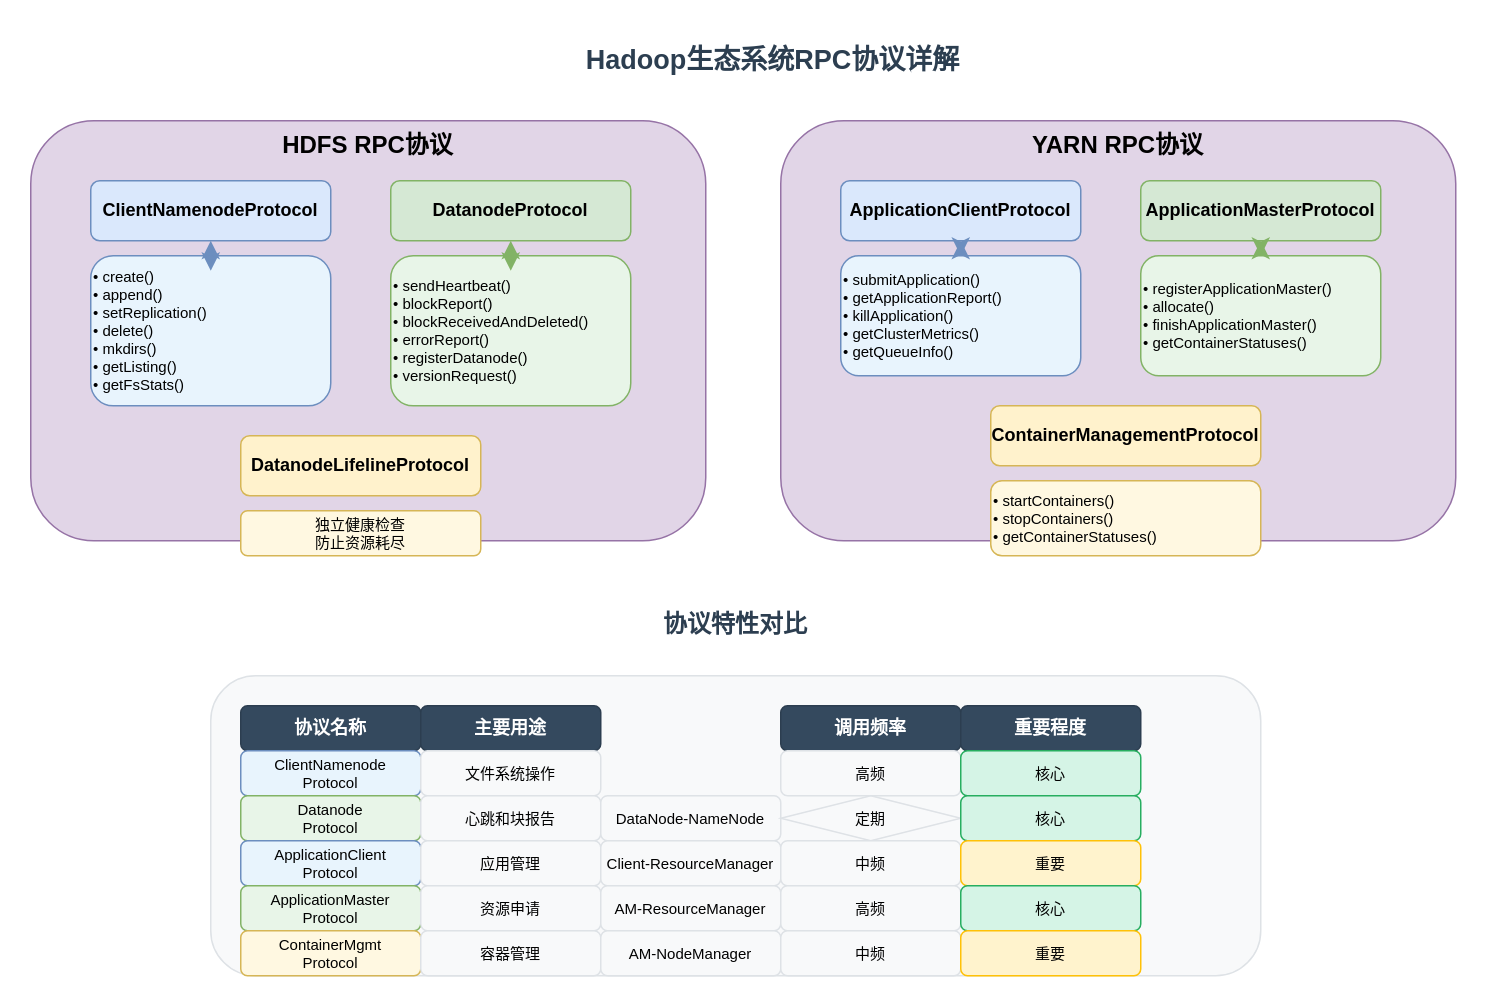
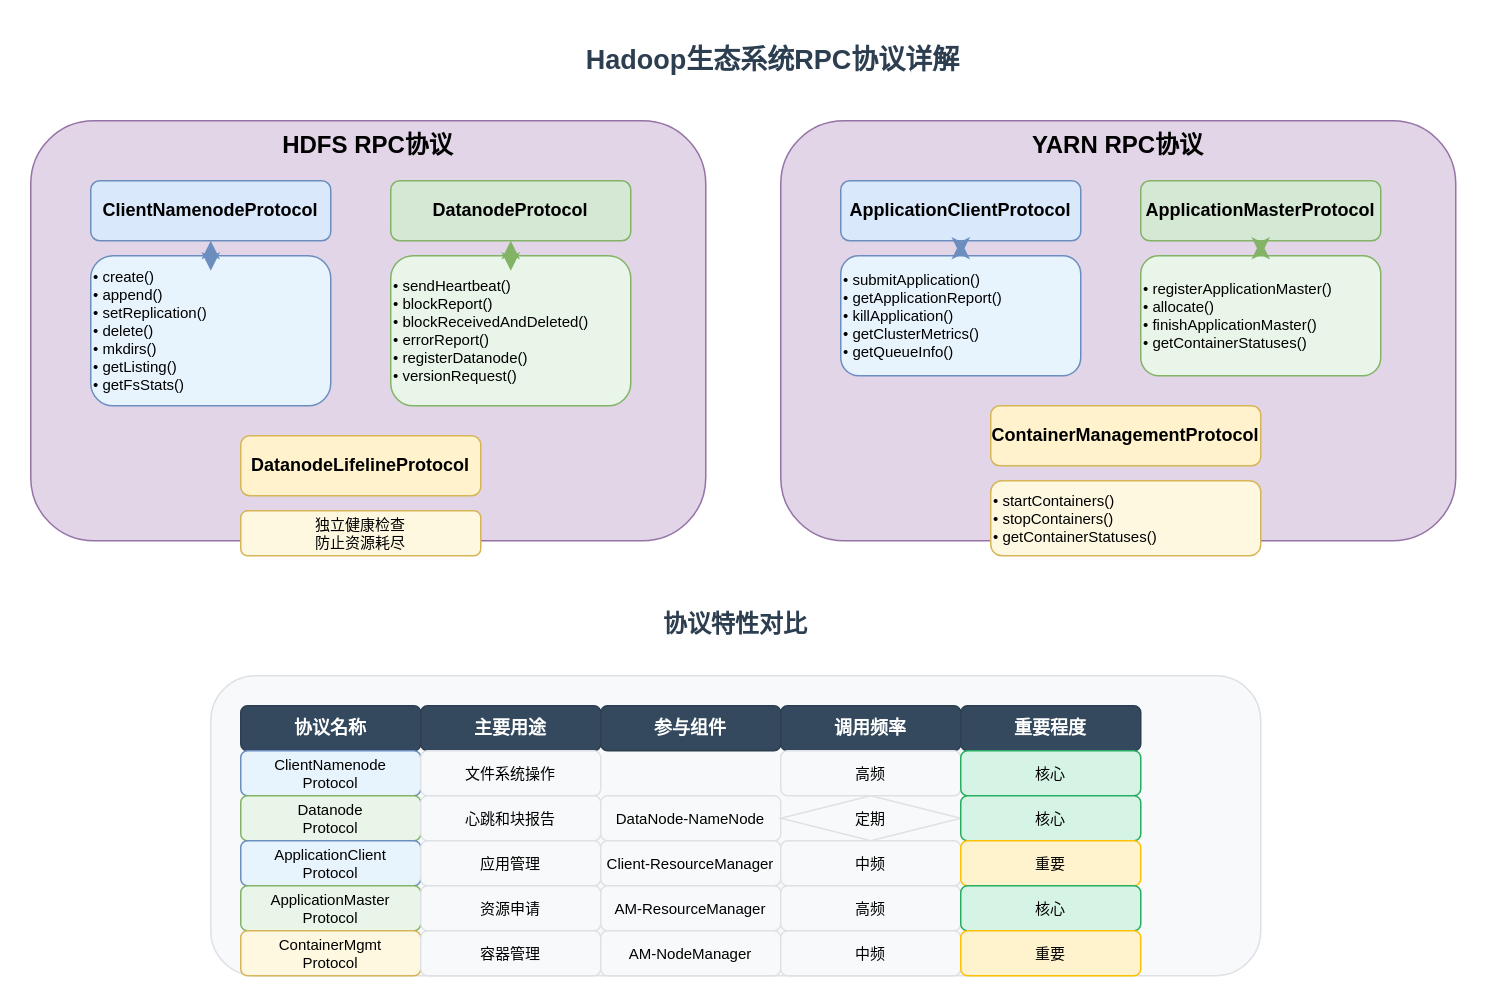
+ <mxCell id="21" value="参与组件" style="rounded=1;whiteSpace=wrap;html=1;fillColor=#34495e;strokeColor=#2c3e50;fontSize=12;fontStyle=1;fontColor=#ffffff;" vertex="1" parent="1"><mxGeometry x="400" y="470" width="120" height="30" as="geometry" /></mxCell>
